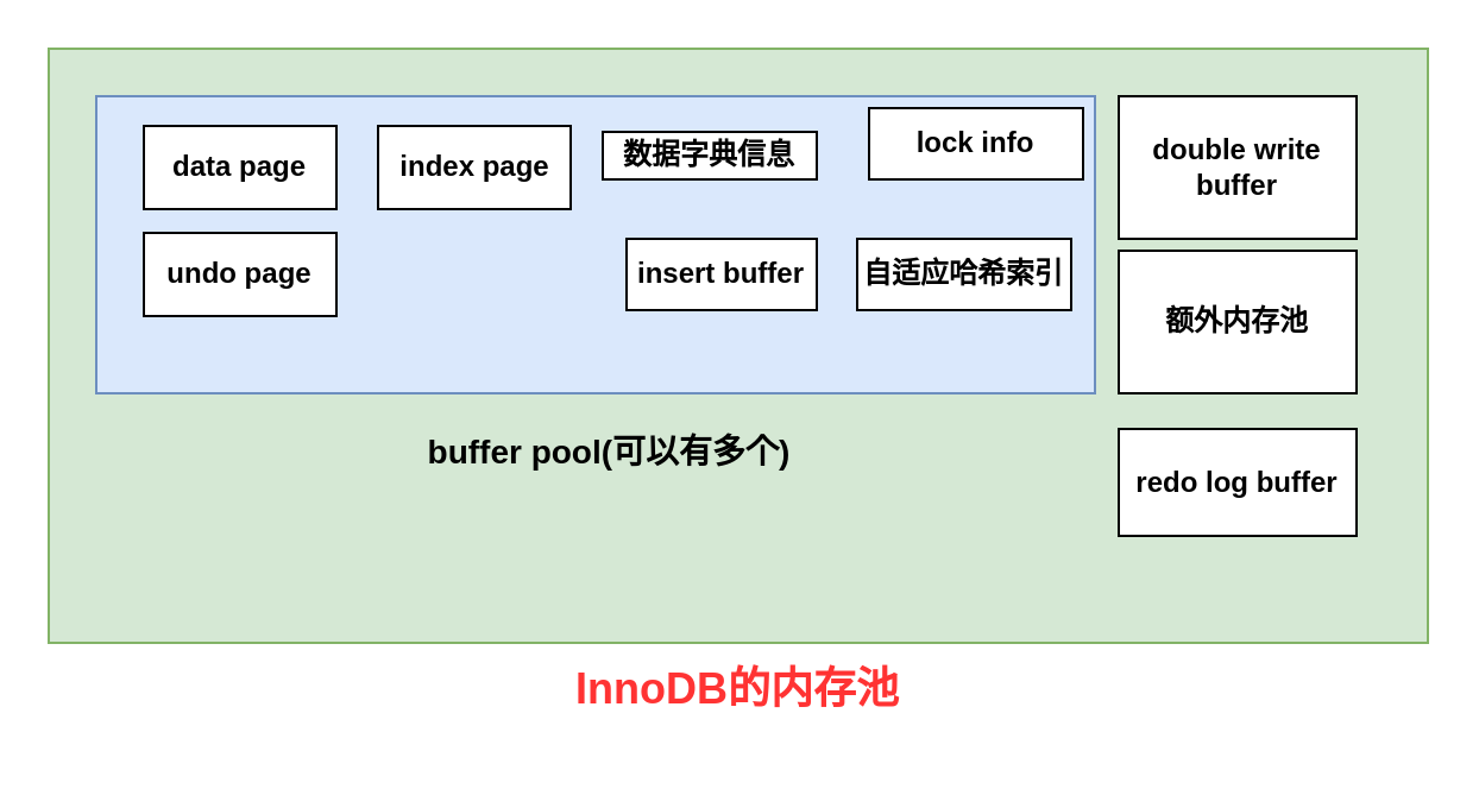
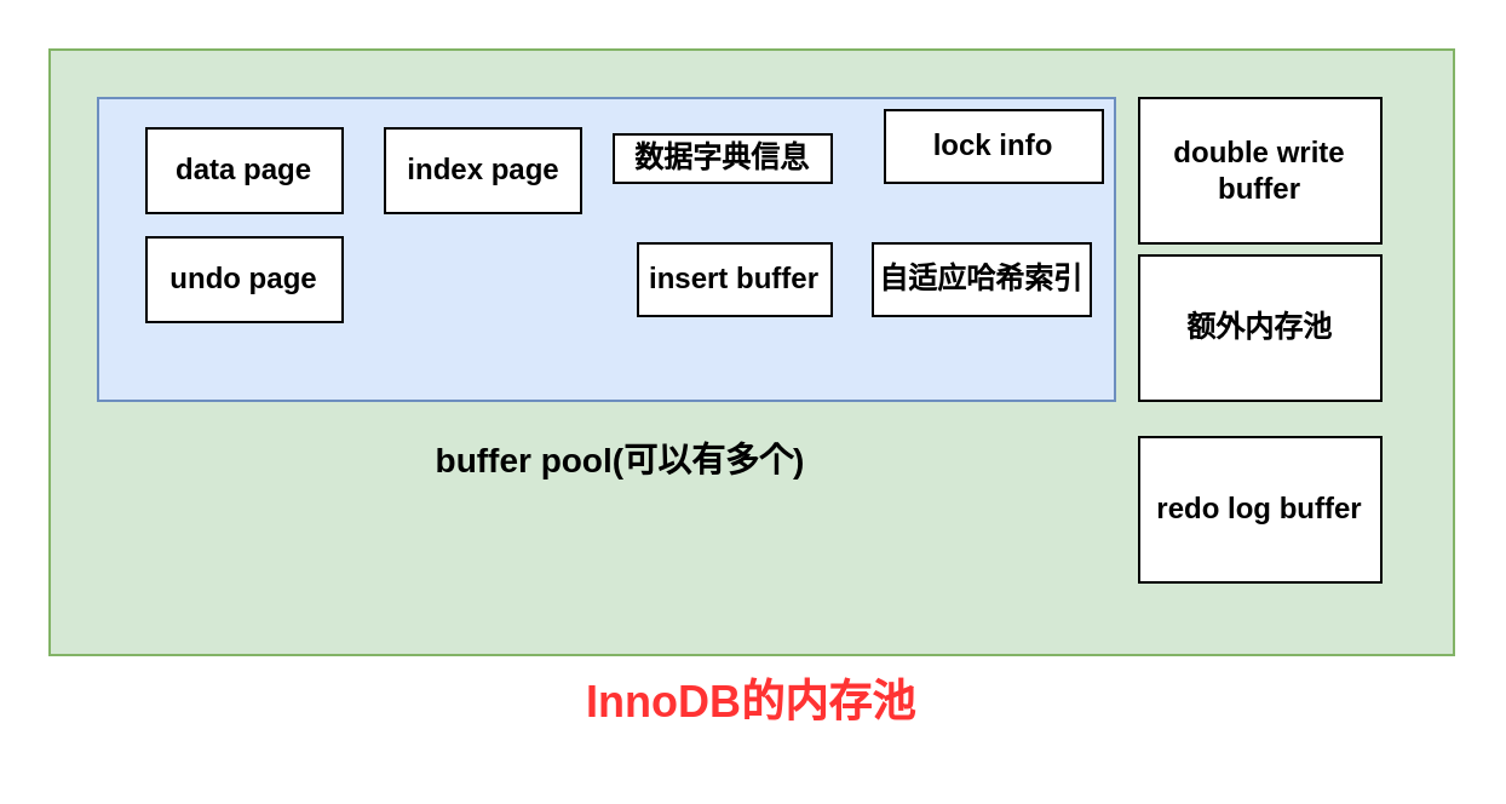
- <mxCell id="10" value="&lt;b&gt;redo log buffer&lt;/b&gt;" style="rounded=0;whiteSpace=wrap;html=1;" vertex="1" parent="1"><mxGeometry x="470" y="180" width="100" height="45" as="geometry" /></mxCell>
+ <mxCell id="10" value="&lt;b&gt;redo log buffer&lt;/b&gt;" style="rounded=0;whiteSpace=wrap;html=1;" vertex="1" parent="1"><mxGeometry x="470" y="180" width="100" height="60" as="geometry" /></mxCell>
